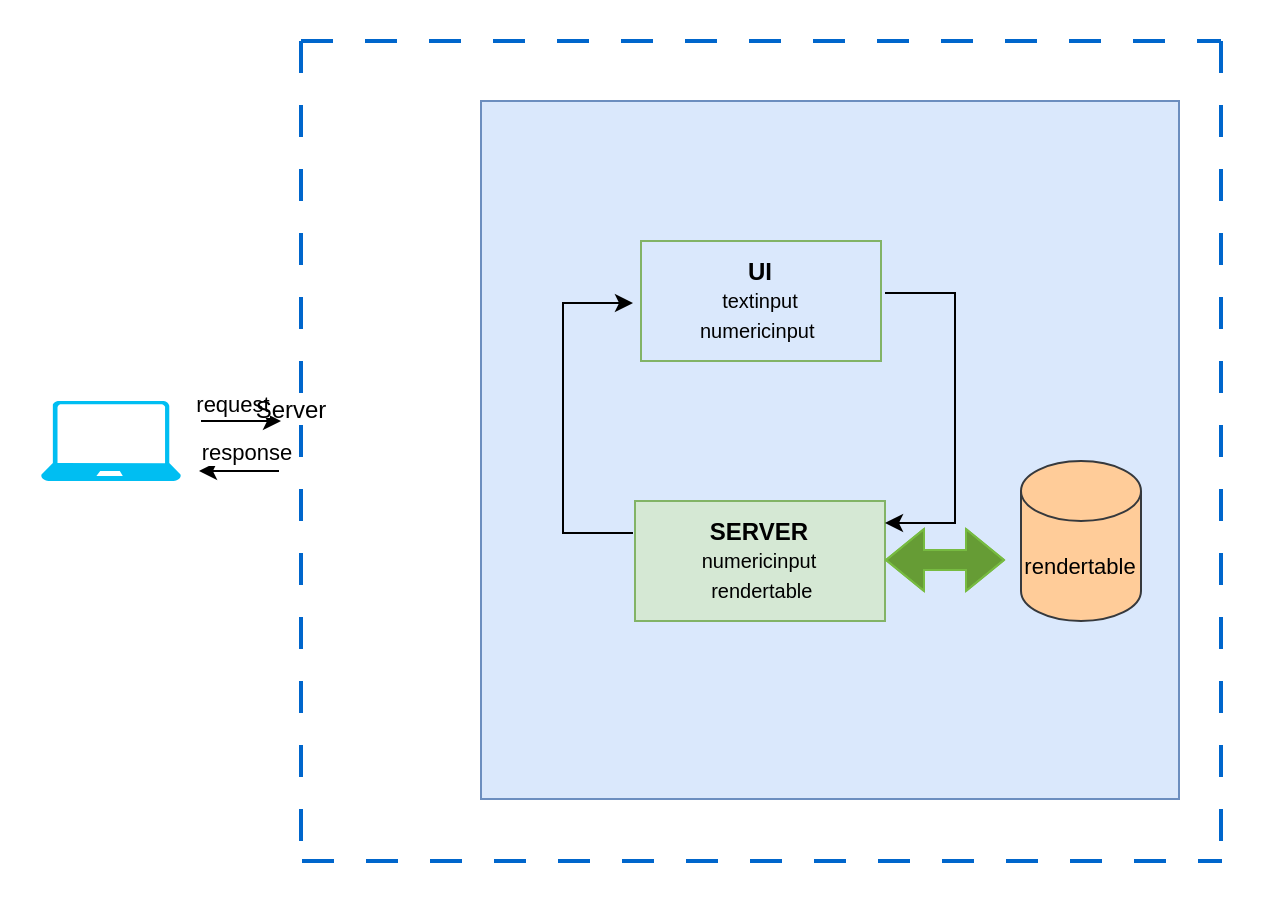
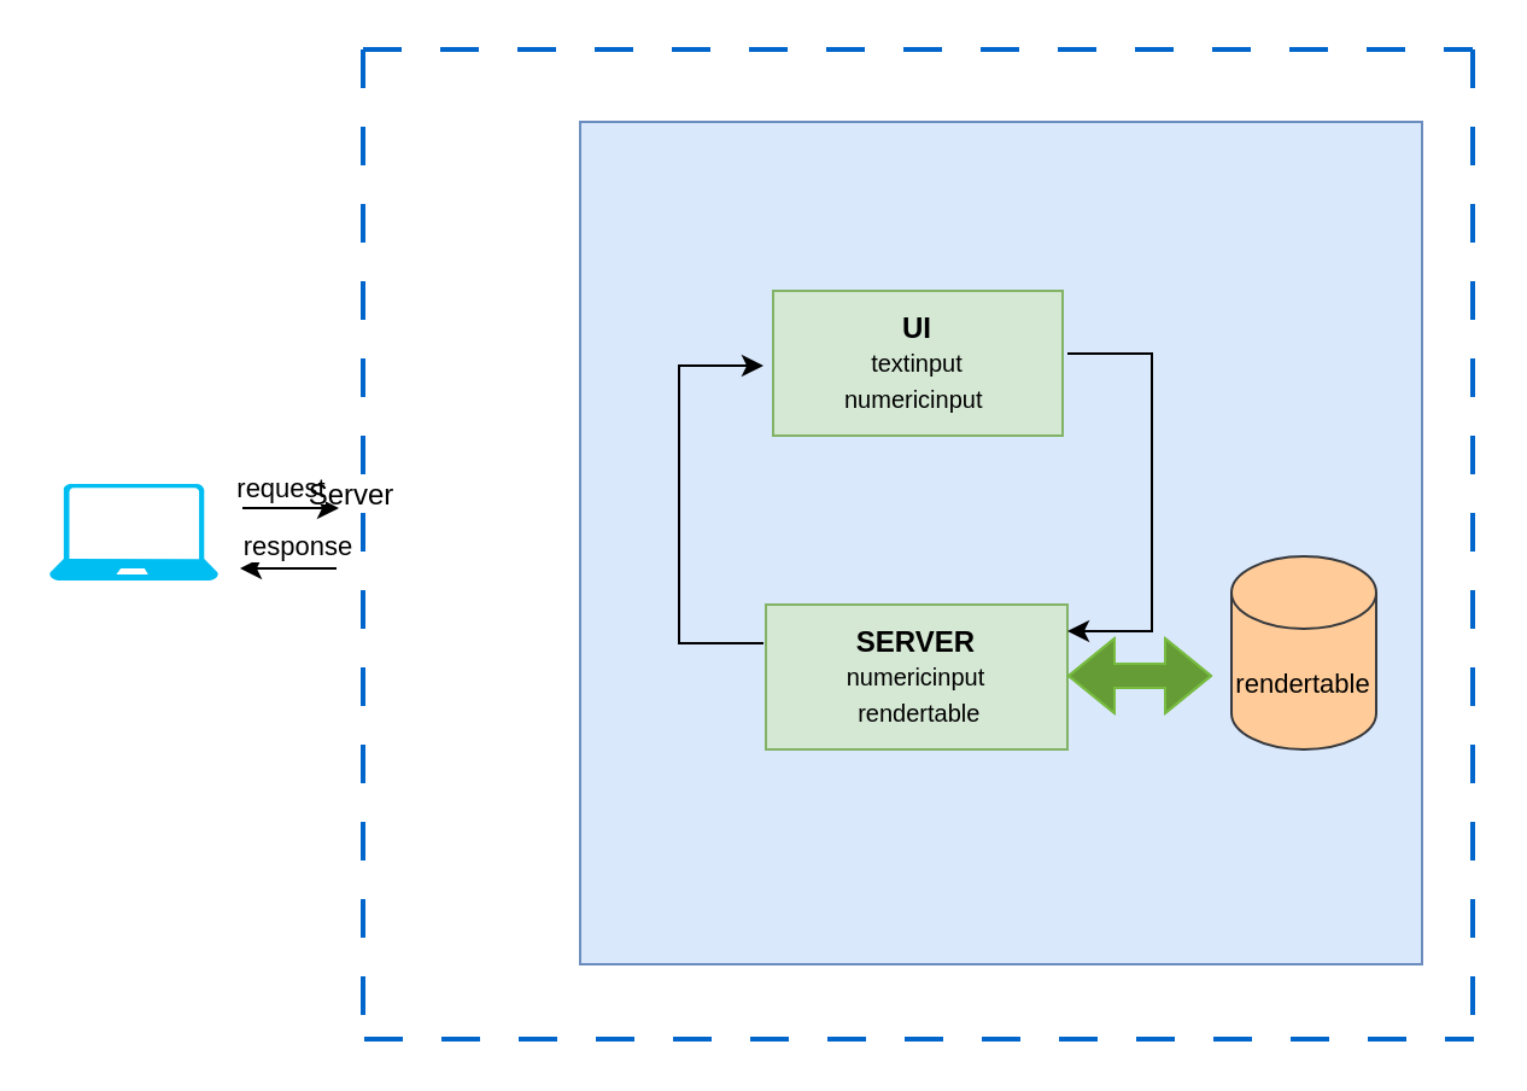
- <mxCell id="3" value="&lt;b&gt;UI&lt;/b&gt;&lt;br&gt;&lt;font style=&quot;font-size: 10px;&quot;&gt;textinput&lt;/font&gt;&lt;br&gt;&lt;font style=&quot;font-size: 10px;&quot;&gt;numericinput&amp;nbsp;&lt;/font&gt;" style="rounded=0;whiteSpace=wrap;html=1;fillColor=#dae8fc;strokeColor=#82b366;" vertex="1" parent="1"><mxGeometry x="320" y="120" width="120" height="60" as="geometry" /></mxCell>
+ <mxCell id="3" value="&lt;b&gt;UI&lt;/b&gt;&lt;br&gt;&lt;font style=&quot;font-size: 10px;&quot;&gt;textinput&lt;/font&gt;&lt;br&gt;&lt;font style=&quot;font-size: 10px;&quot;&gt;numericinput&amp;nbsp;&lt;/font&gt;" style="rounded=0;whiteSpace=wrap;html=1;fillColor=#d5e8d4;strokeColor=#82b366;" vertex="1" parent="1"><mxGeometry x="320" y="120" width="120" height="60" as="geometry" /></mxCell>
